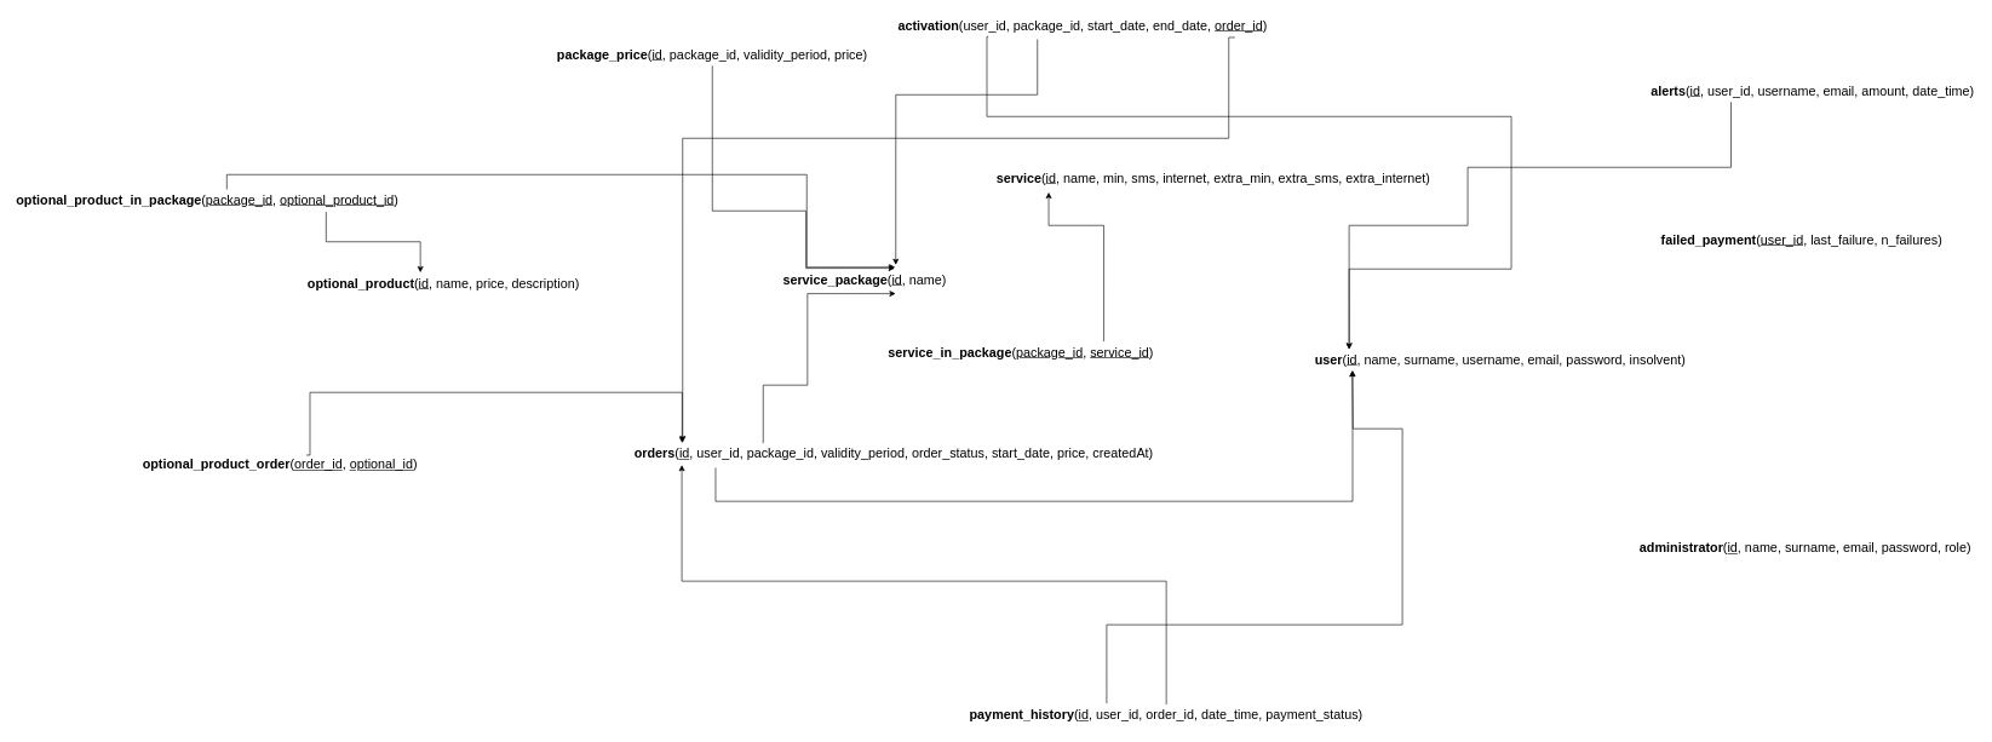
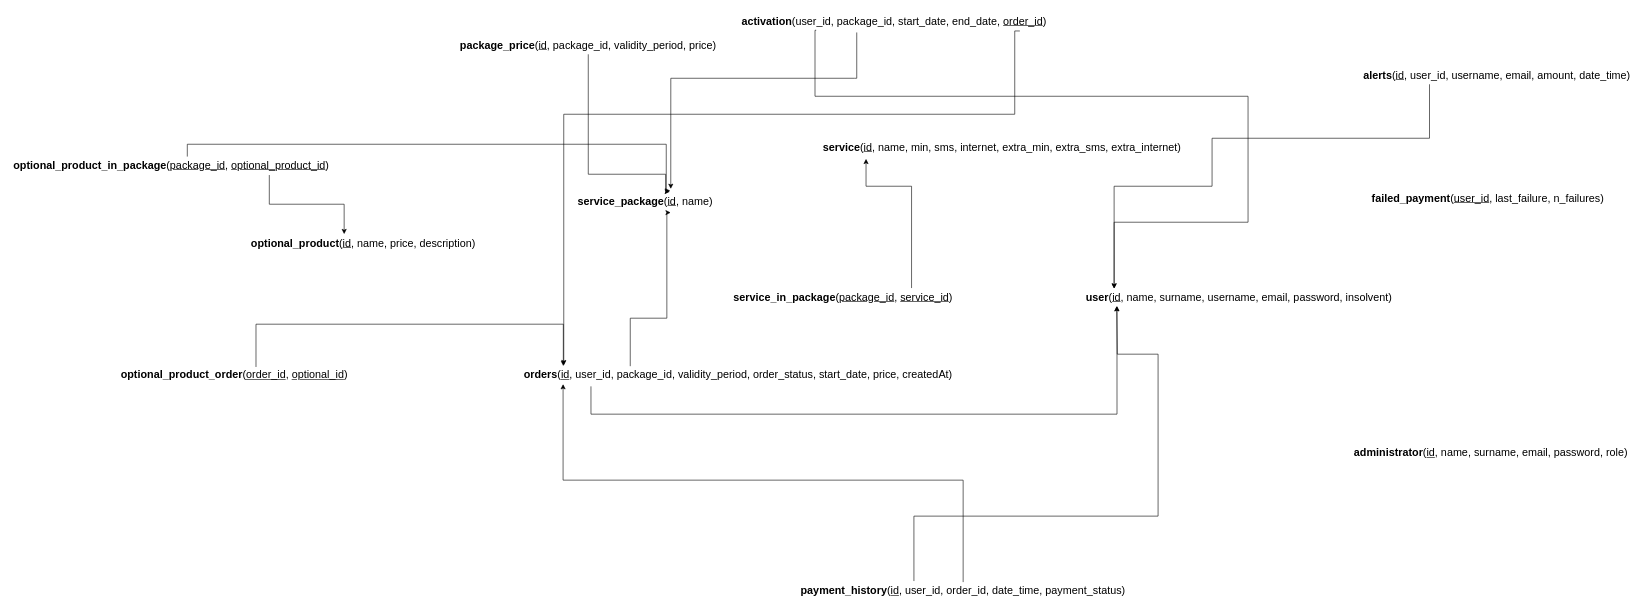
- <mxCell id="27" value="&lt;font style=&quot;font-size: 18px&quot;&gt;&lt;b&gt;service_package&lt;/b&gt;(&lt;u&gt;id&lt;/u&gt;, name)&lt;/font&gt;" style="text;html=1;strokeColor=none;fillColor=none;align=center;verticalAlign=middle;whiteSpace=wrap;rounded=0;" parent="1" vertex="1"><mxGeometry x="1075" y="370" width="230" height="30" as="geometry" /></mxCell>
+ <mxCell id="27" value="&lt;font style=&quot;font-size: 18px&quot;&gt;&lt;b&gt;service_package&lt;/b&gt;(&lt;u&gt;id&lt;/u&gt;, name)&lt;/font&gt;" style="text;html=1;strokeColor=none;fillColor=none;align=center;verticalAlign=middle;whiteSpace=wrap;rounded=0;" parent="1" vertex="1"><mxGeometry x="960" y="320" width="230" height="30" as="geometry" /></mxCell>
- <mxCell id="10" value="&lt;font style=&quot;font-size: 18px&quot;&gt;&lt;b&gt;optional_product&lt;/b&gt;(&lt;u&gt;id&lt;/u&gt;, name, price, description)&lt;/font&gt;" style="text;html=1;strokeColor=none;fillColor=none;align=center;verticalAlign=middle;whiteSpace=wrap;rounded=0;" parent="1" vertex="1"><mxGeometry x="415" y="375" width="390" height="30" as="geometry" /></mxCell>
+ <mxCell id="10" value="&lt;font style=&quot;font-size: 18px&quot;&gt;&lt;b&gt;optional_product&lt;/b&gt;(&lt;u&gt;id&lt;/u&gt;, name, price, description)&lt;/font&gt;" style="text;html=1;strokeColor=none;fillColor=none;align=center;verticalAlign=middle;whiteSpace=wrap;rounded=0;" parent="1" vertex="1"><mxGeometry x="410" y="390" width="390" height="30" as="geometry" /></mxCell>
- <mxCell id="26" value="&lt;font style=&quot;font-size: 18px&quot;&gt;&lt;b&gt;service_in_package&lt;/b&gt;(&lt;u&gt;package_id&lt;/u&gt;, &lt;u&gt;service_id&lt;/u&gt;)&lt;/font&gt;" style="text;html=1;strokeColor=none;fillColor=none;align=center;verticalAlign=middle;whiteSpace=wrap;rounded=0;" parent="1" vertex="1"><mxGeometry x="1220" y="470" width="370" height="30" as="geometry" /></mxCell>
+ <mxCell id="26" value="&lt;font style=&quot;font-size: 18px&quot;&gt;&lt;b&gt;service_in_package&lt;/b&gt;(&lt;u&gt;package_id&lt;/u&gt;, &lt;u&gt;service_id&lt;/u&gt;)&lt;/font&gt;" style="text;html=1;strokeColor=none;fillColor=none;align=center;verticalAlign=middle;whiteSpace=wrap;rounded=0;" parent="1" vertex="1"><mxGeometry x="1220" y="480" width="370" height="30" as="geometry" /></mxCell>
- <mxCell id="15" value="&lt;font style=&quot;font-size: 18px&quot;&gt;&lt;b&gt;optional_product_order&lt;/b&gt;(&lt;u&gt;order_id&lt;/u&gt;, &lt;u&gt;optional_id&lt;/u&gt;)&lt;/font&gt;" style="text;html=1;strokeColor=none;fillColor=none;align=center;verticalAlign=middle;whiteSpace=wrap;rounded=0;" parent="1" vertex="1"><mxGeometry x="185" y="625" width="400" height="30" as="geometry" /></mxCell>
+ <mxCell id="15" value="&lt;font style=&quot;font-size: 18px&quot;&gt;&lt;b&gt;optional_product_order&lt;/b&gt;(&lt;u&gt;order_id&lt;/u&gt;, &lt;u&gt;optional_id&lt;/u&gt;)&lt;/font&gt;" style="text;html=1;strokeColor=none;fillColor=none;align=center;verticalAlign=middle;whiteSpace=wrap;rounded=0;" parent="1" vertex="1"><mxGeometry x="190" y="610" width="400" height="30" as="geometry" /></mxCell>
